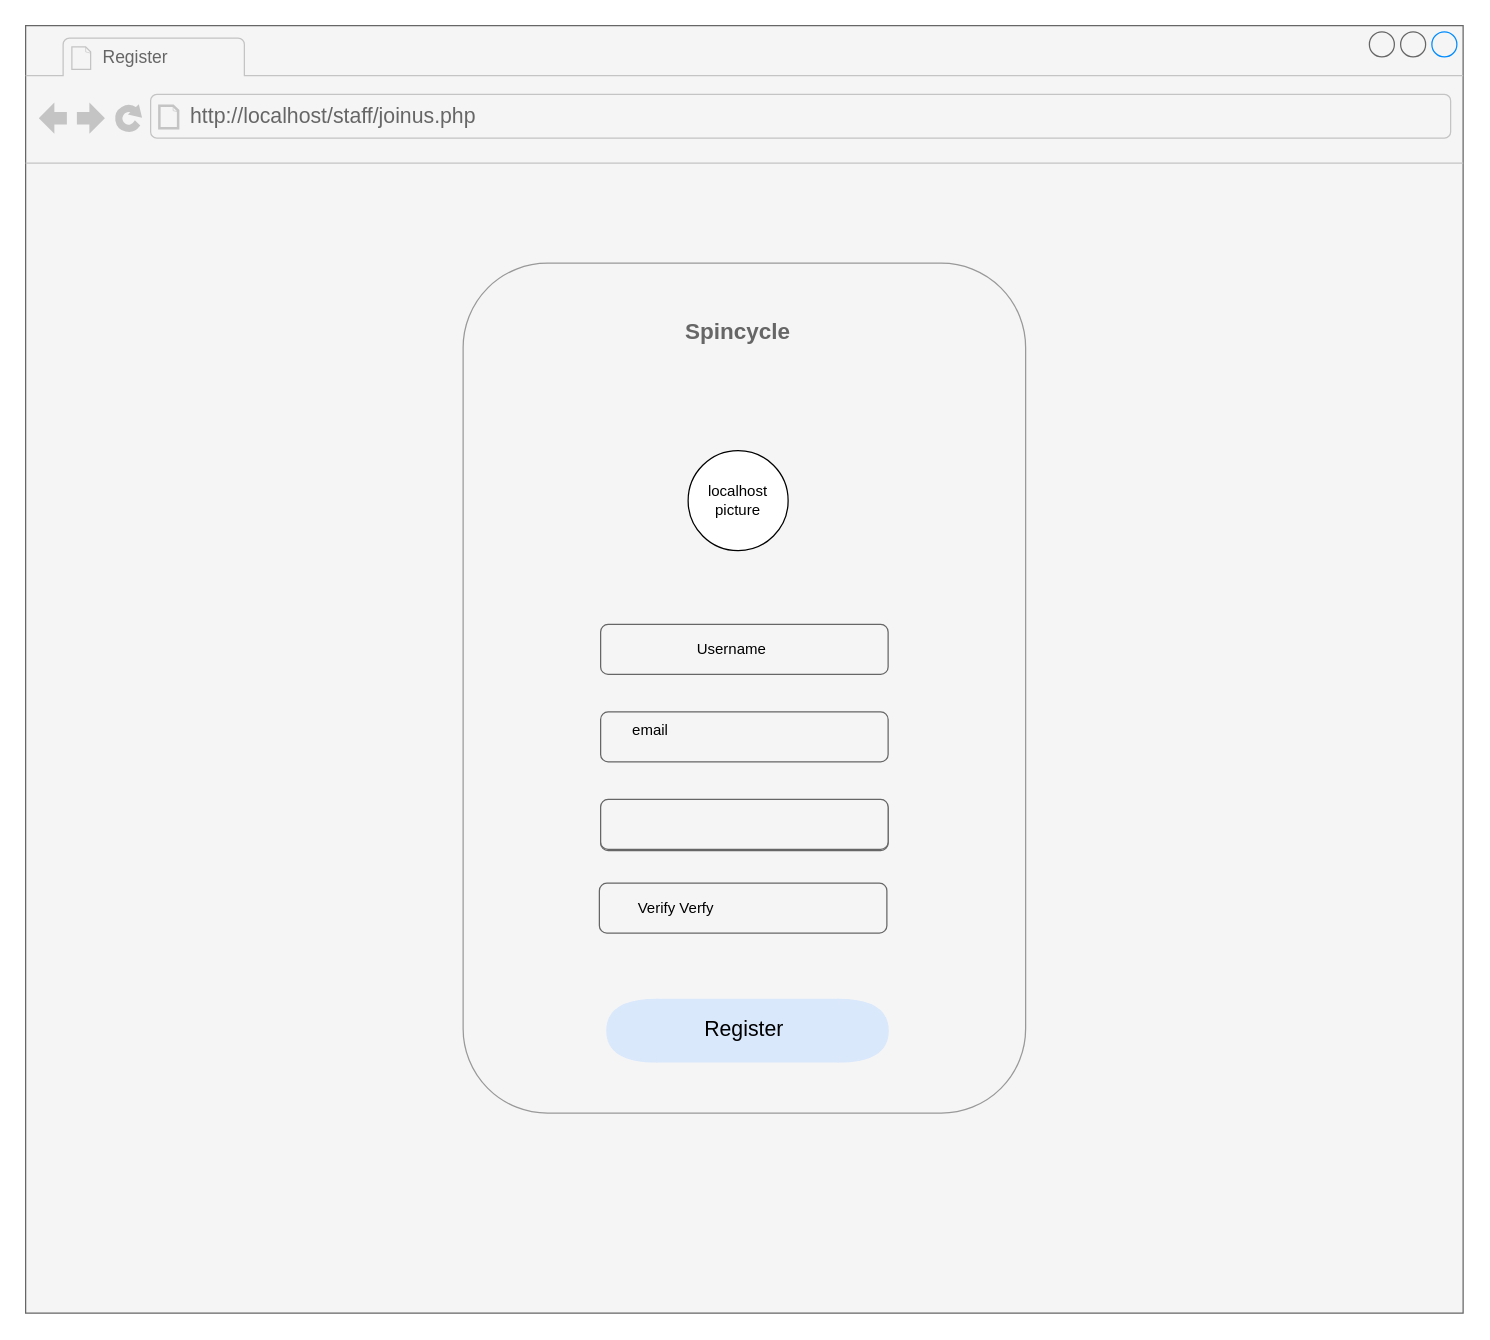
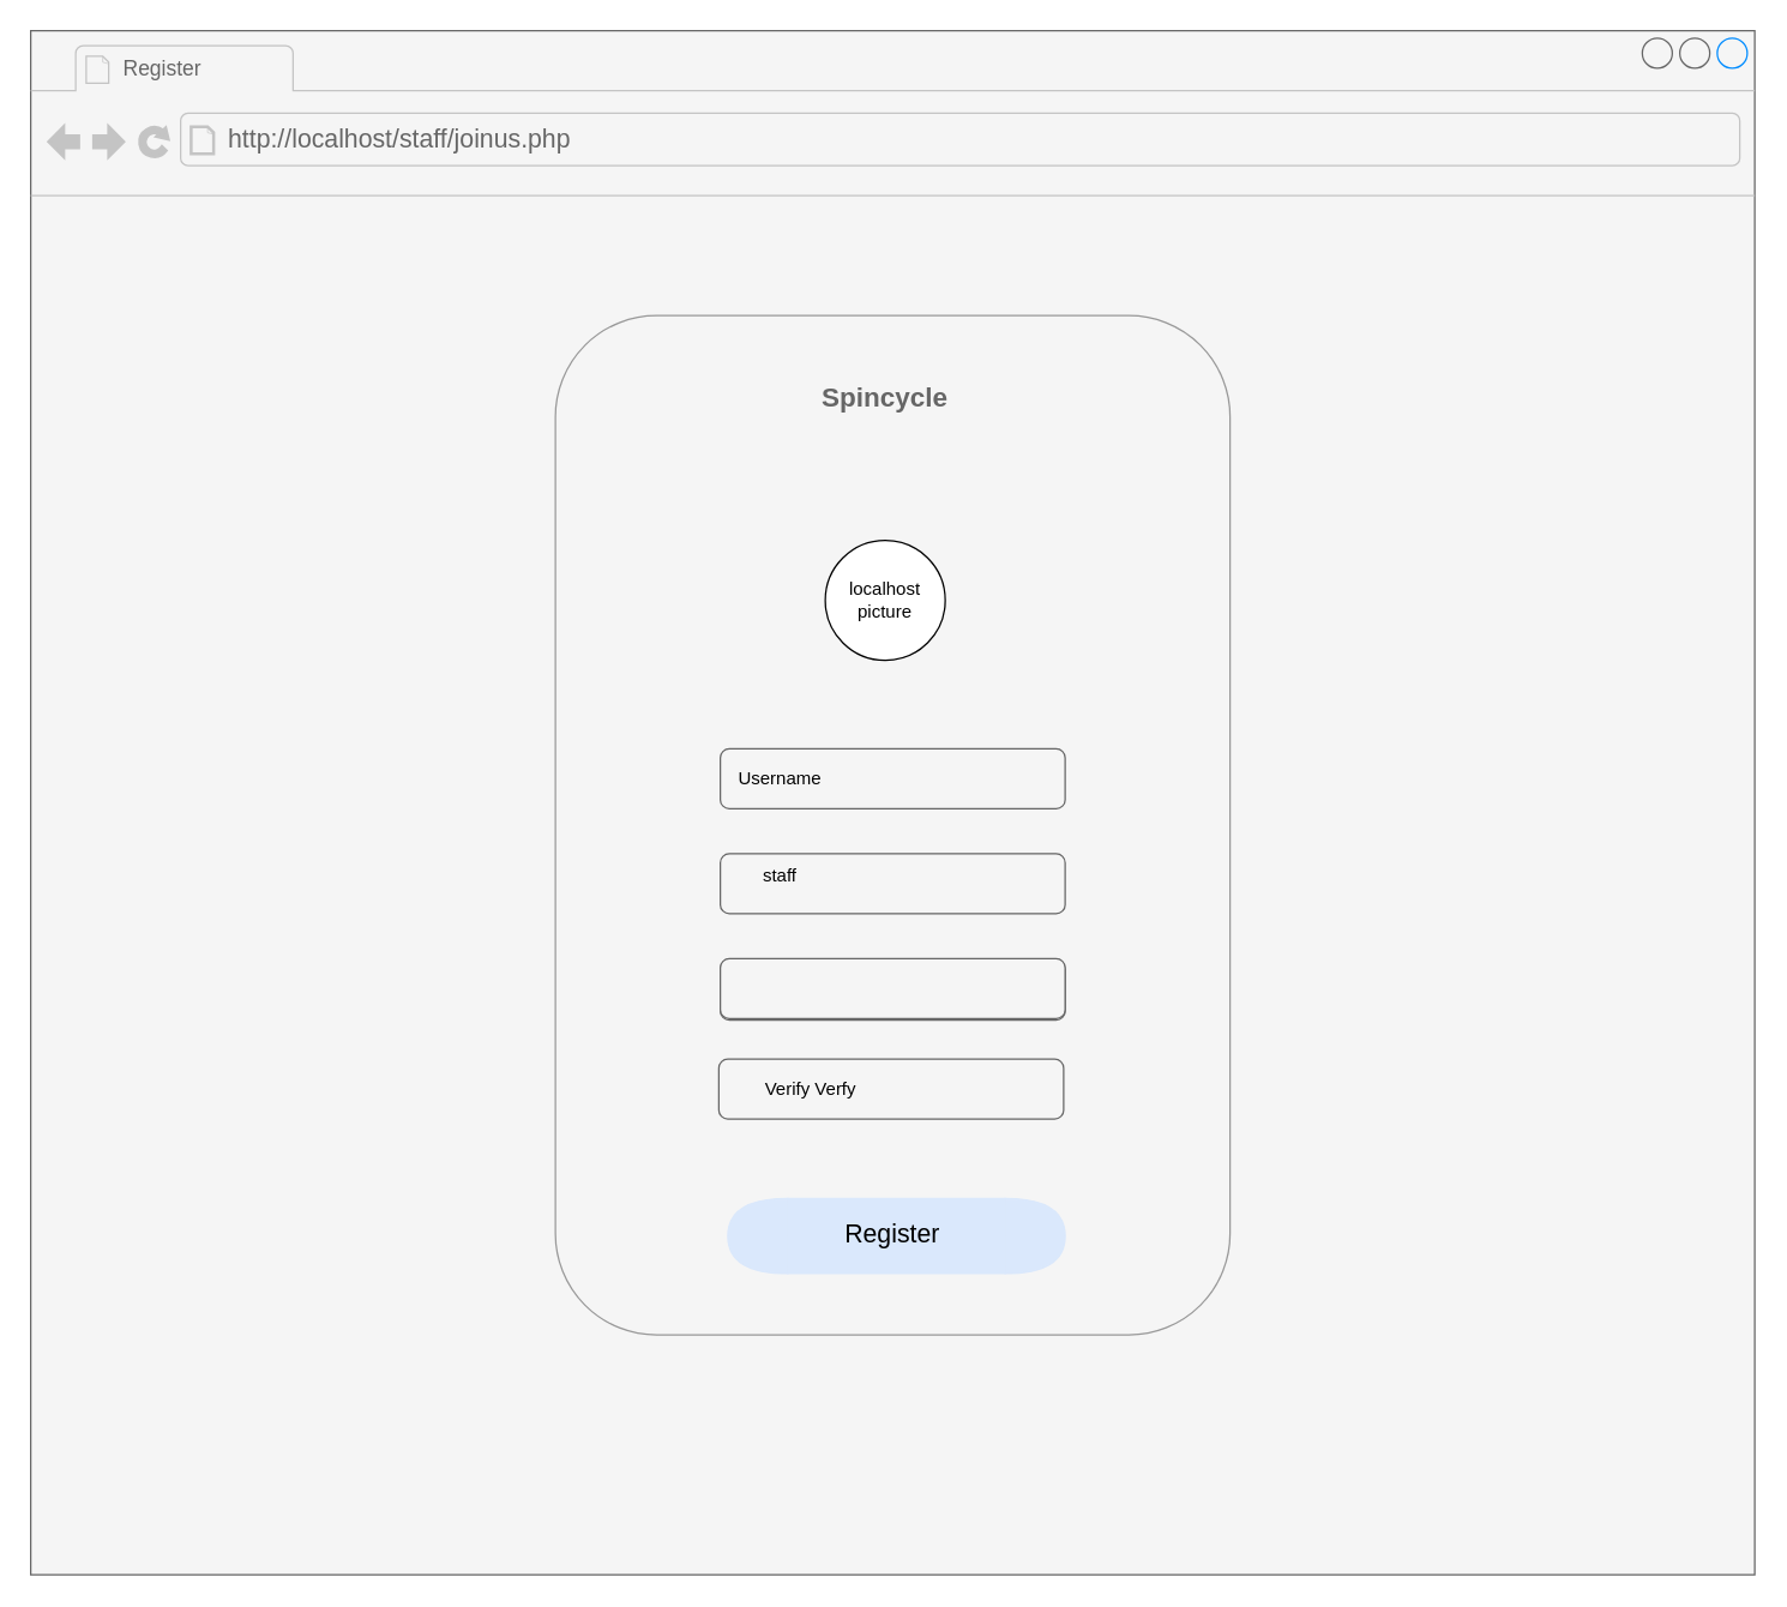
- <mxCell id="15" value="Username" style="text;html=1;align=center;verticalAlign=middle;whiteSpace=wrap;rounded=0;" vertex="1" parent="2"><mxGeometry x="535" y="484" width="60" height="30" as="geometry" /></mxCell>
+ <mxCell id="15" value="Username" style="text;html=1;align=center;verticalAlign=middle;whiteSpace=wrap;rounded=0;" vertex="1" parent="2"><mxGeometry x="470" y="484" width="60" height="30" as="geometry" /></mxCell>
- <mxCell id="16" value="email" style="text;html=1;align=center;verticalAlign=middle;whiteSpace=wrap;rounded=0;" vertex="1" parent="2"><mxGeometry x="470" y="549" width="60" height="30" as="geometry" /></mxCell>
+ <mxCell id="16" value="staff" style="text;html=1;align=center;verticalAlign=middle;whiteSpace=wrap;rounded=0;" vertex="1" parent="2"><mxGeometry x="470" y="549" width="60" height="30" as="geometry" /></mxCell>
